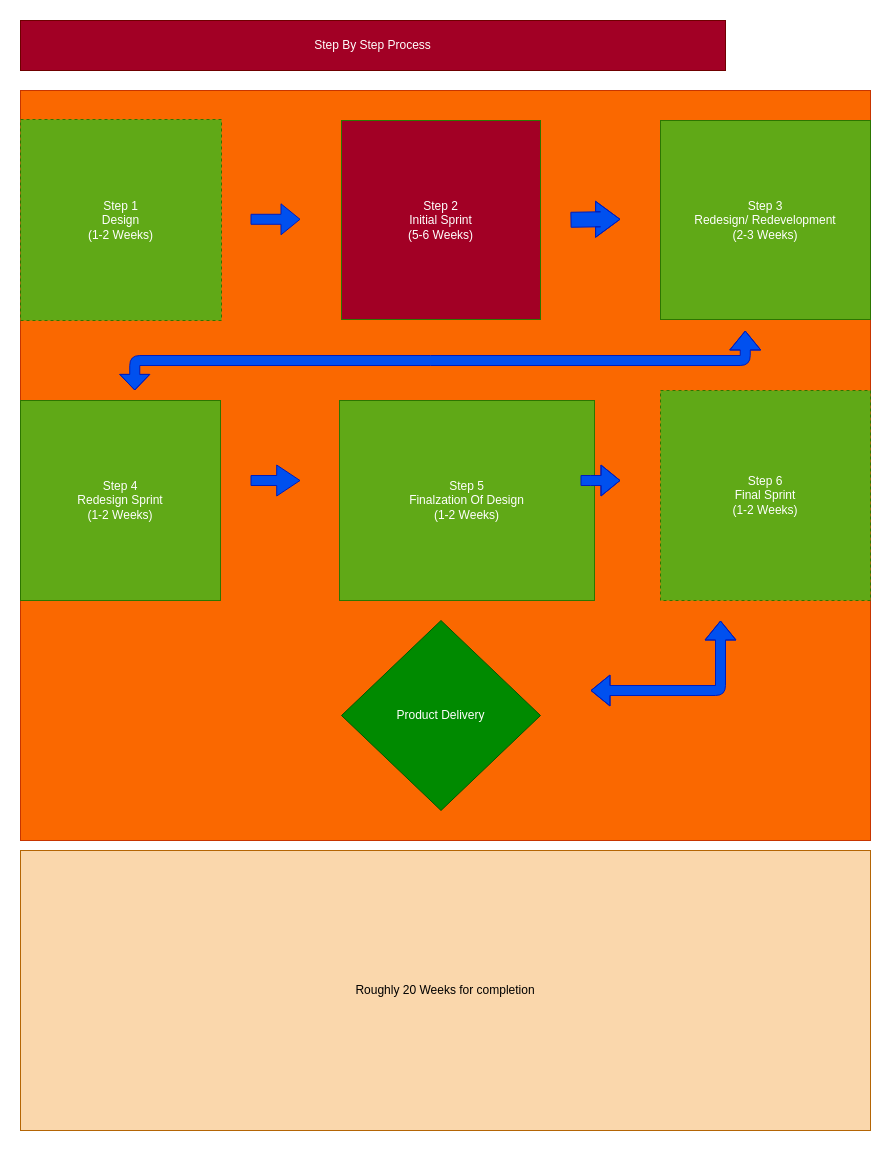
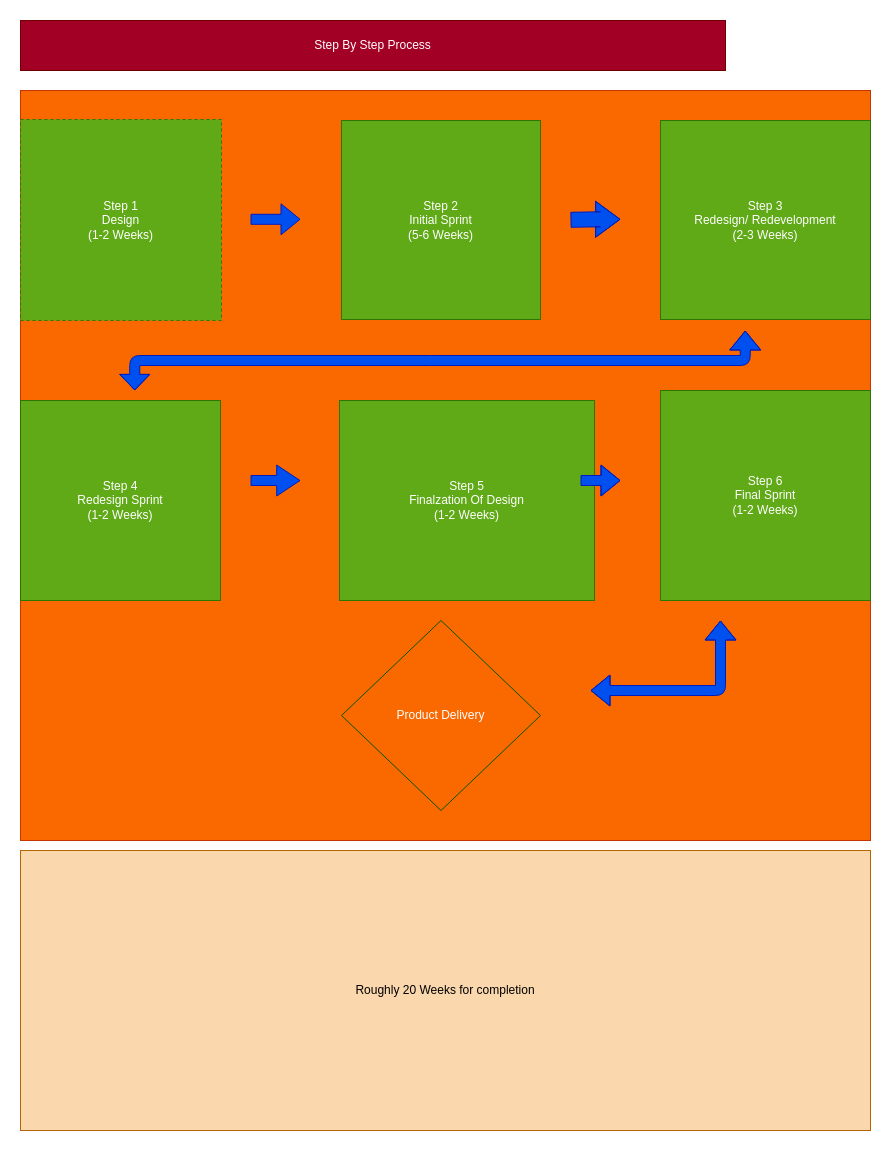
- <mxCell id="4" value="Step 2&lt;br&gt;Initial Sprint &lt;br&gt;(5-6 Weeks)" style="whiteSpace=wrap;html=1;aspect=fixed;fillColor=#a20025;fontColor=#ffffff;strokeColor=#2D7600;" parent="1" vertex="1"><mxGeometry x="341" y="120" width="199" height="199" as="geometry" /></mxCell>
+ <mxCell id="4" value="Step 2&lt;br&gt;Initial Sprint &lt;br&gt;(5-6 Weeks)" style="whiteSpace=wrap;html=1;aspect=fixed;fillColor=#60a917;fontColor=#ffffff;strokeColor=#2D7600;" parent="1" vertex="1"><mxGeometry x="341" y="120" width="199" height="199" as="geometry" /></mxCell>
- <mxCell id="13" value="Step 6&lt;br&gt;Final Sprint&lt;br&gt;(1-2 Weeks)" style="whiteSpace=wrap;html=1;aspect=fixed;fillColor=#60a917;fontColor=#ffffff;strokeColor=#2D7600;dashed=1;" parent="1" vertex="1"><mxGeometry x="660" y="390" width="210" height="210" as="geometry" /></mxCell>
+ <mxCell id="13" value="Step 6&lt;br&gt;Final Sprint&lt;br&gt;(1-2 Weeks)" style="whiteSpace=wrap;html=1;aspect=fixed;fillColor=#60a917;fontColor=#ffffff;strokeColor=#2D7600;" parent="1" vertex="1"><mxGeometry x="660" y="390" width="210" height="210" as="geometry" /></mxCell>
- <mxCell id="15" value="Product Delivery" style="rhombus;whiteSpace=wrap;html=1;fillColor=#008a00;fontColor=#ffffff;strokeColor=#005700;" parent="1" vertex="1"><mxGeometry x="341" y="620" width="199" height="190" as="geometry" /></mxCell>
+ <mxCell id="15" value="Product Delivery" style="rhombus;whiteSpace=wrap;html=1;fillColor=#fa6800;fontColor=#ffffff;strokeColor=#005700;" parent="1" vertex="1"><mxGeometry x="341" y="620" width="199" height="190" as="geometry" /></mxCell>
